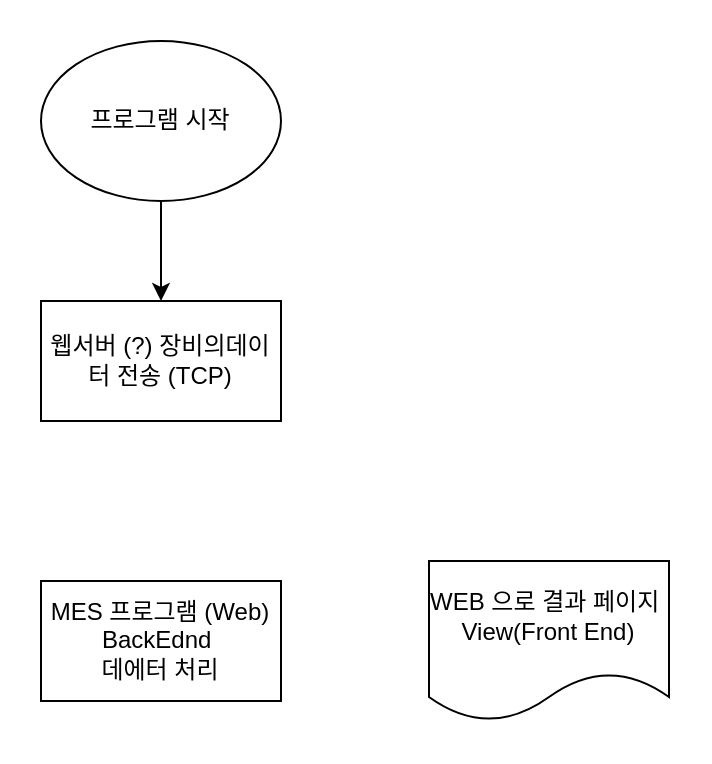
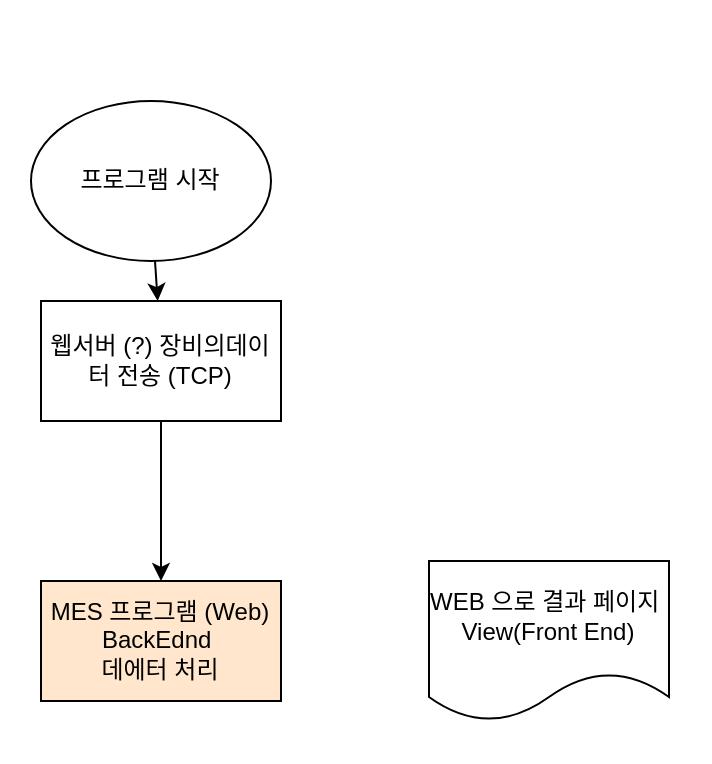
- <mxCell id="6" value="프로그램 시작" style="ellipse;whiteSpace=wrap;html=1;rounded=0;strokeColor=default;fontFamily=Helvetica;fontSize=12;fontColor=default;fillColor=default;" vertex="1" parent="1"><mxGeometry x="20" y="20" width="120" height="80" as="geometry" /></mxCell>
+ <mxCell id="6" value="프로그램 시작" style="ellipse;whiteSpace=wrap;html=1;rounded=0;strokeColor=default;fontFamily=Helvetica;fontSize=12;fontColor=default;fillColor=default;" vertex="1" parent="1"><mxGeometry x="15" y="50" width="120" height="80" as="geometry" /></mxCell>
+ <mxCell id="2" value="" style="edgeStyle=none;html=1;" edge="1" parent="1" source="3" target="4"><mxGeometry relative="1" as="geometry" /></mxCell>
- <mxCell id="4" value="MES 프로그램 (Web)&lt;br&gt;BackEdnd&amp;nbsp;&lt;br&gt;데에터 처리" style="rounded=0;whiteSpace=wrap;html=1;" vertex="1" parent="1"><mxGeometry x="20" y="290" width="120" height="60" as="geometry" /></mxCell>
+ <mxCell id="4" value="MES 프로그램 (Web)&lt;br&gt;BackEdnd&amp;nbsp;&lt;br&gt;데에터 처리" style="rounded=0;whiteSpace=wrap;html=1;fillColor=#ffe6cc;" vertex="1" parent="1"><mxGeometry x="20" y="290" width="120" height="60" as="geometry" /></mxCell>
